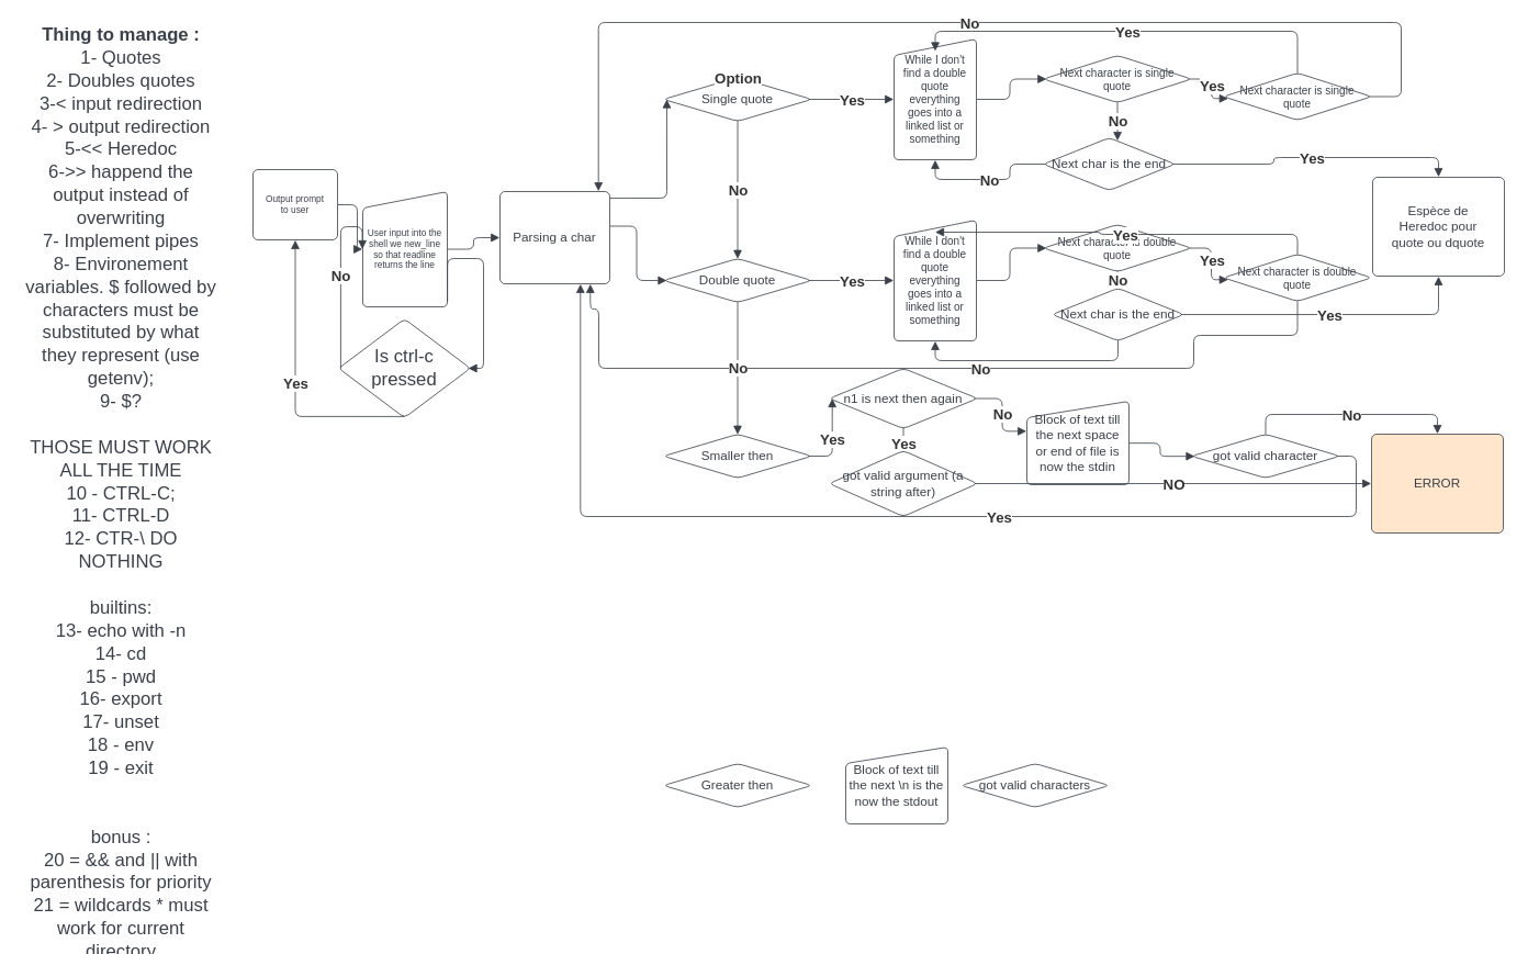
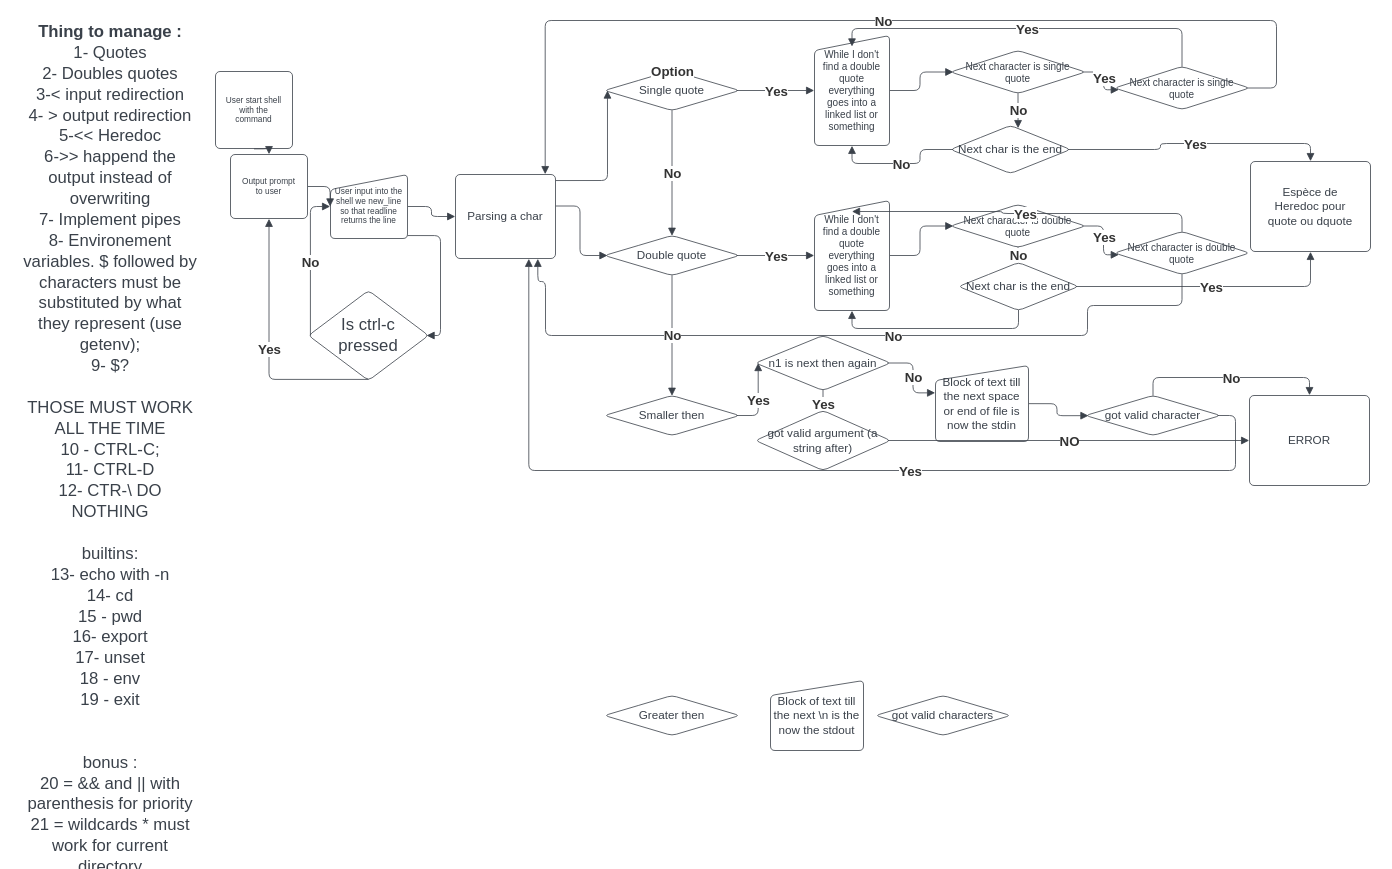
+ <mxCell id="2" value="User start shell with the command" style="html=1;overflow=block;blockSpacing=1;whiteSpace=wrap;fontSize=8.3;fontColor=#3a414a;spacing=9;strokeColor=#3a414a;strokeOpacity=100;rounded=1;absoluteArcSize=1;arcSize=9;strokeWidth=0.8;" vertex="1" parent="1"><mxGeometry x="215" y="71" width="77" height="77" as="geometry" /></mxCell>
+ <mxCell id="5" value="" style="html=1;jettySize=18;whiteSpace=wrap;fontSize=13;strokeColor=#3a414a;strokeOpacity=100;strokeWidth=0.8;rounded=1;arcSize=12;edgeStyle=orthogonalEdgeStyle;startArrow=none;endArrow=block;endFill=1;exitX=0.5;exitY=1.005;exitPerimeter=0;entryX=0.5;entryY=-0.005;entryPerimeter=0;" edge="1" parent="1" source="2" target="3"><mxGeometry width="100" height="100" relative="1" as="geometry"><Array as="points" /></mxGeometry></mxCell>
- <mxCell id="4" value="User input into the shell we new_line so that readline returns the line" style="html=1;overflow=block;blockSpacing=1;whiteSpace=wrap;shape=manualInput;size=15;fontSize=8.3;fontColor=#3a414a;spacing=3.8;strokeColor=#3a414a;strokeOpacity=100;rounded=1;absoluteArcSize=1;arcSize=9;strokeWidth=0.8;" vertex="1" parent="1"><mxGeometry x="330" y="174" width="77" height="105" as="geometry" /></mxCell>
+ <mxCell id="4" value="User input into the shell we new_line so that readline returns the line" style="html=1;overflow=block;blockSpacing=1;whiteSpace=wrap;shape=manualInput;size=15;fontSize=8.3;fontColor=#3a414a;spacing=3.8;strokeColor=#3a414a;strokeOpacity=100;rounded=1;absoluteArcSize=1;arcSize=9;strokeWidth=0.8;" vertex="1" parent="1"><mxGeometry x="330" y="174" width="77" height="64" as="geometry" /></mxCell>
- <mxCell id="77" value="ERROR" style="html=1;overflow=block;blockSpacing=1;whiteSpace=wrap;fontSize=11.7;fontColor=#3a414a;spacing=9;strokeColor=#3a414a;strokeOpacity=100;rounded=1;absoluteArcSize=1;arcSize=9;strokeWidth=0.8;fillColor=#ffe6cc;" vertex="1" parent="1"><mxGeometry x="1249" y="395" width="120" height="90" as="geometry" /></mxCell>
+ <mxCell id="77" value="ERROR" style="html=1;overflow=block;blockSpacing=1;whiteSpace=wrap;fontSize=11.7;fontColor=#3a414a;spacing=9;strokeColor=#3a414a;strokeOpacity=100;rounded=1;absoluteArcSize=1;arcSize=9;strokeWidth=0.8;" vertex="1" parent="1"><mxGeometry x="1249" y="395" width="120" height="90" as="geometry" /></mxCell>
